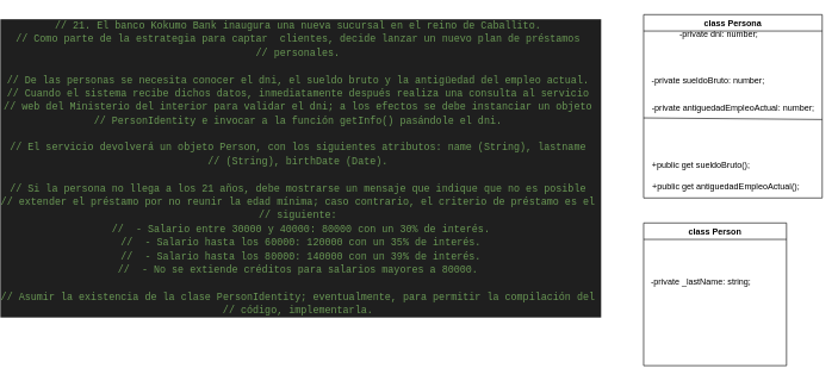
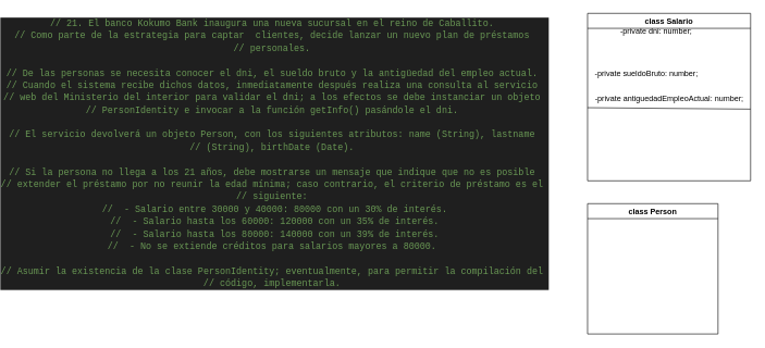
- <mxCell id="3" value="class Persona" style="swimlane;whiteSpace=wrap;html=1;" vertex="1" parent="1"><mxGeometry x="895" y="20" width="250" height="257" as="geometry" /></mxCell>
+ <mxCell id="3" value="class Salario" style="swimlane;whiteSpace=wrap;html=1;" vertex="1" parent="1"><mxGeometry x="895" y="20" width="250" height="257" as="geometry" /></mxCell>
- <mxCell id="7" value="+public get sueldoBruto();" style="text;html=1;align=center;verticalAlign=middle;resizable=0;points=[];autosize=1;strokeColor=none;fillColor=none;" vertex="1" parent="3"><mxGeometry y="197" width="160" height="30" as="geometry" /></mxCell>
- <mxCell id="8" value="+public get antiguedadEmpleoActual();" style="text;html=1;align=center;verticalAlign=middle;resizable=0;points=[];autosize=1;strokeColor=none;fillColor=none;" vertex="1" parent="3"><mxGeometry y="227" width="230" height="30" as="geometry" /></mxCell>
- <mxCell id="11" value="-private _lastName: string;" style="text;html=1;align=center;verticalAlign=middle;resizable=0;points=[];autosize=1;strokeColor=none;fillColor=none;" vertex="1" parent="10"><mxGeometry y="68" width="160" height="30" as="geometry" /></mxCell>
